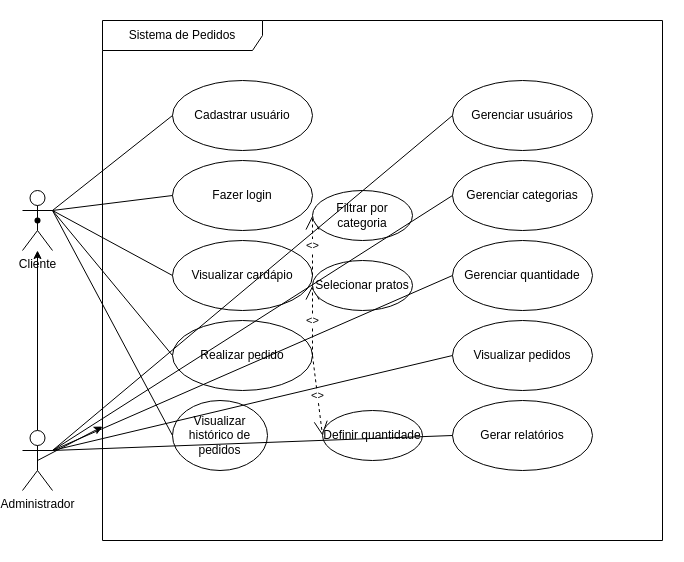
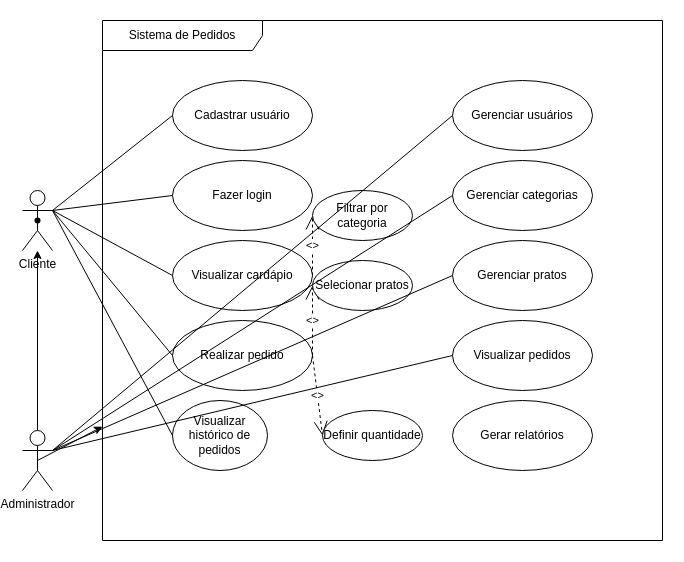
- <mxCell id="14" value="Gerenciar quantidade" style="ellipse;whiteSpace=wrap;html=1;" parent="6" vertex="1"><mxGeometry x="350" y="220" width="140" height="70" as="geometry" /></mxCell>
+ <mxCell id="14" value="Gerenciar pratos" style="ellipse;whiteSpace=wrap;html=1;" parent="6" vertex="1"><mxGeometry x="350" y="220" width="140" height="70" as="geometry" /></mxCell>
- <mxCell id="32" value="" style="endArrow=none;html=1;rounded=0;exitX=1;exitY=0.333;exitDx=0;exitDy=0;exitPerimeter=0;entryX=0;entryY=0.5;entryDx=0;entryDy=0;" parent="1" source="5" target="16" edge="1"><mxGeometry width="50" height="50" relative="1" as="geometry"><mxPoint x="60" y="450" as="sourcePoint" /><mxPoint x="460" y="335" as="targetPoint" /></mxGeometry></mxCell>
